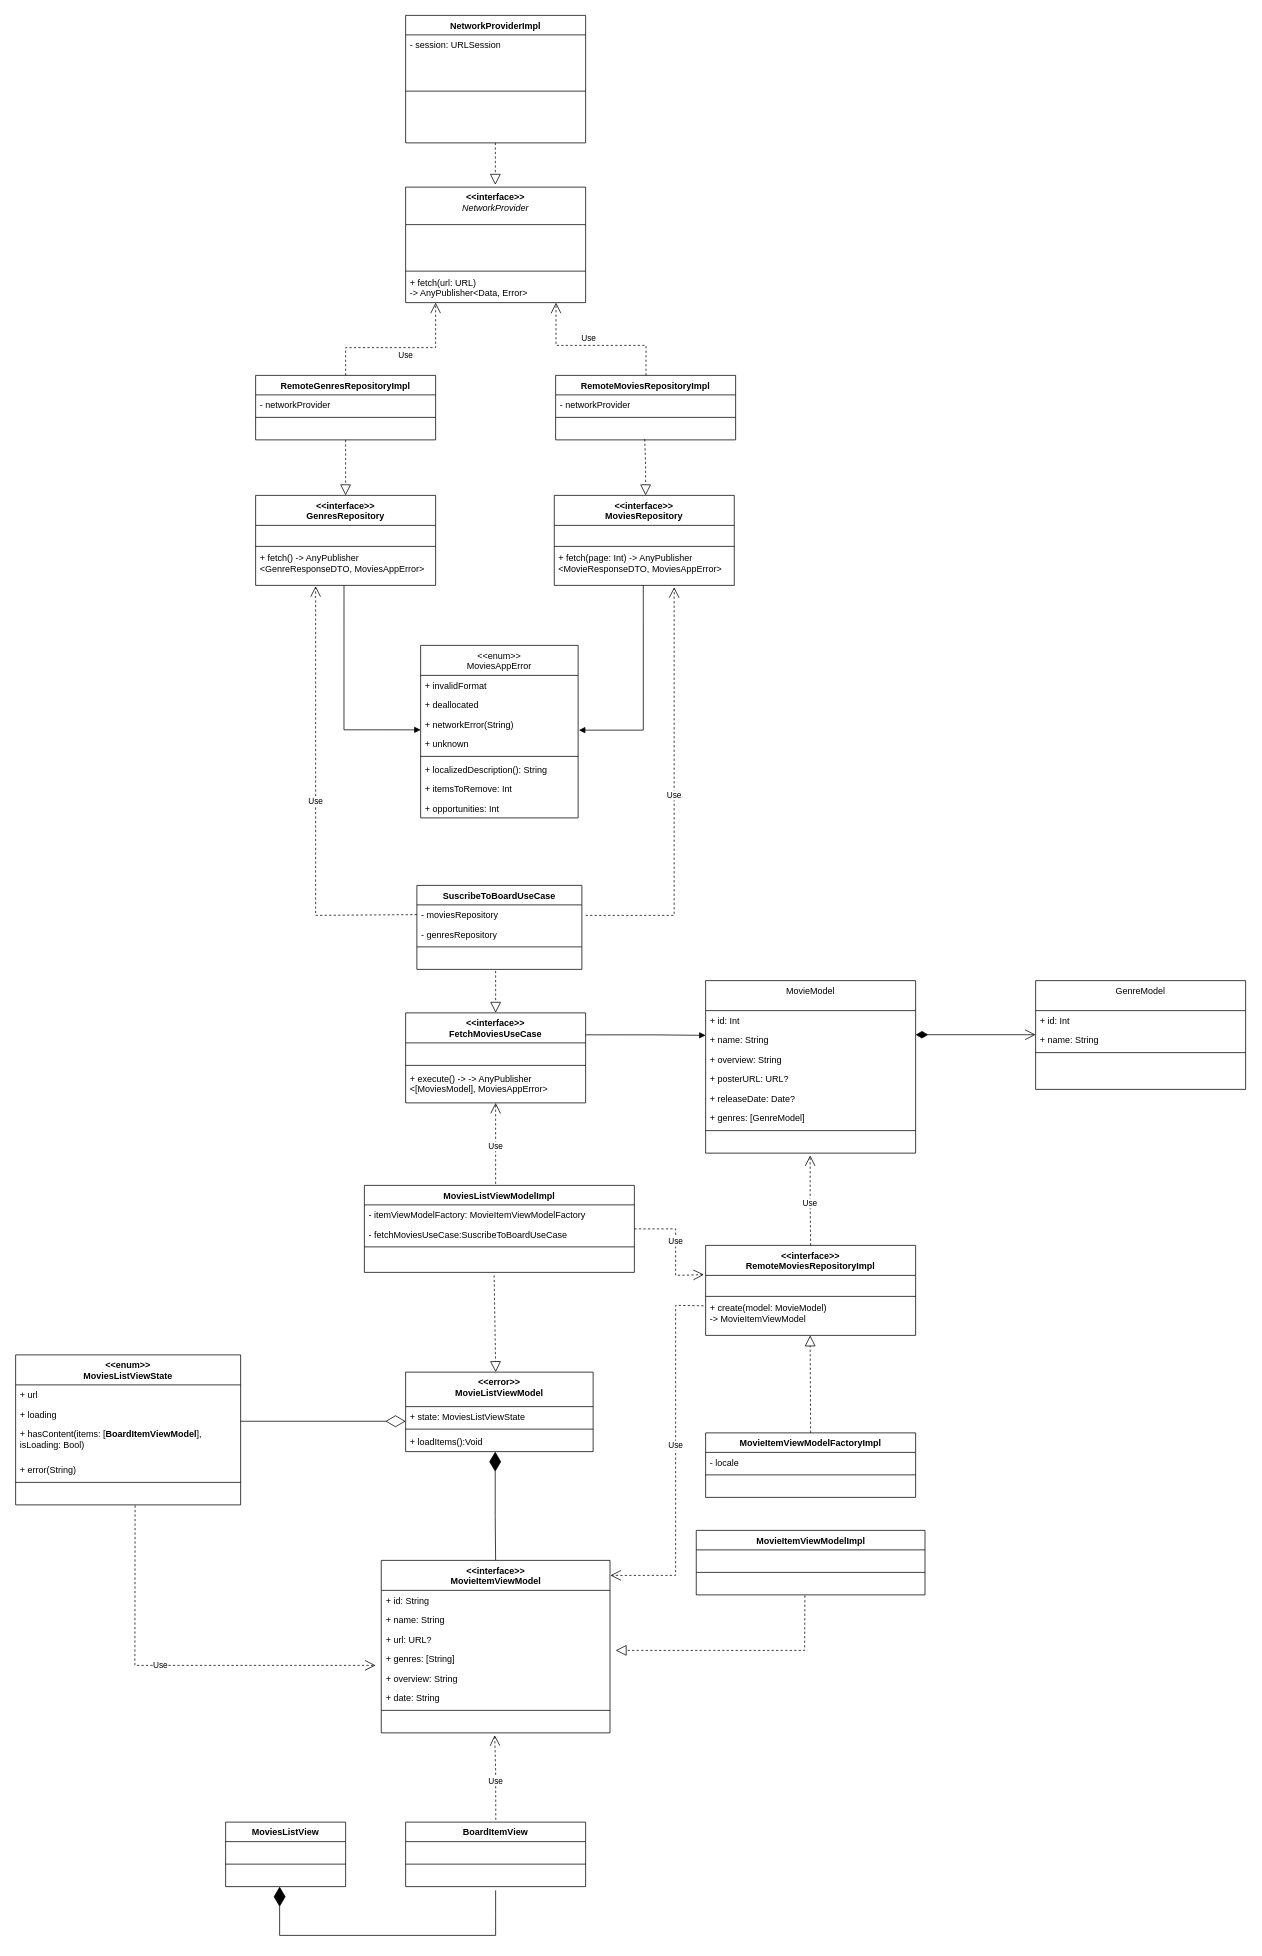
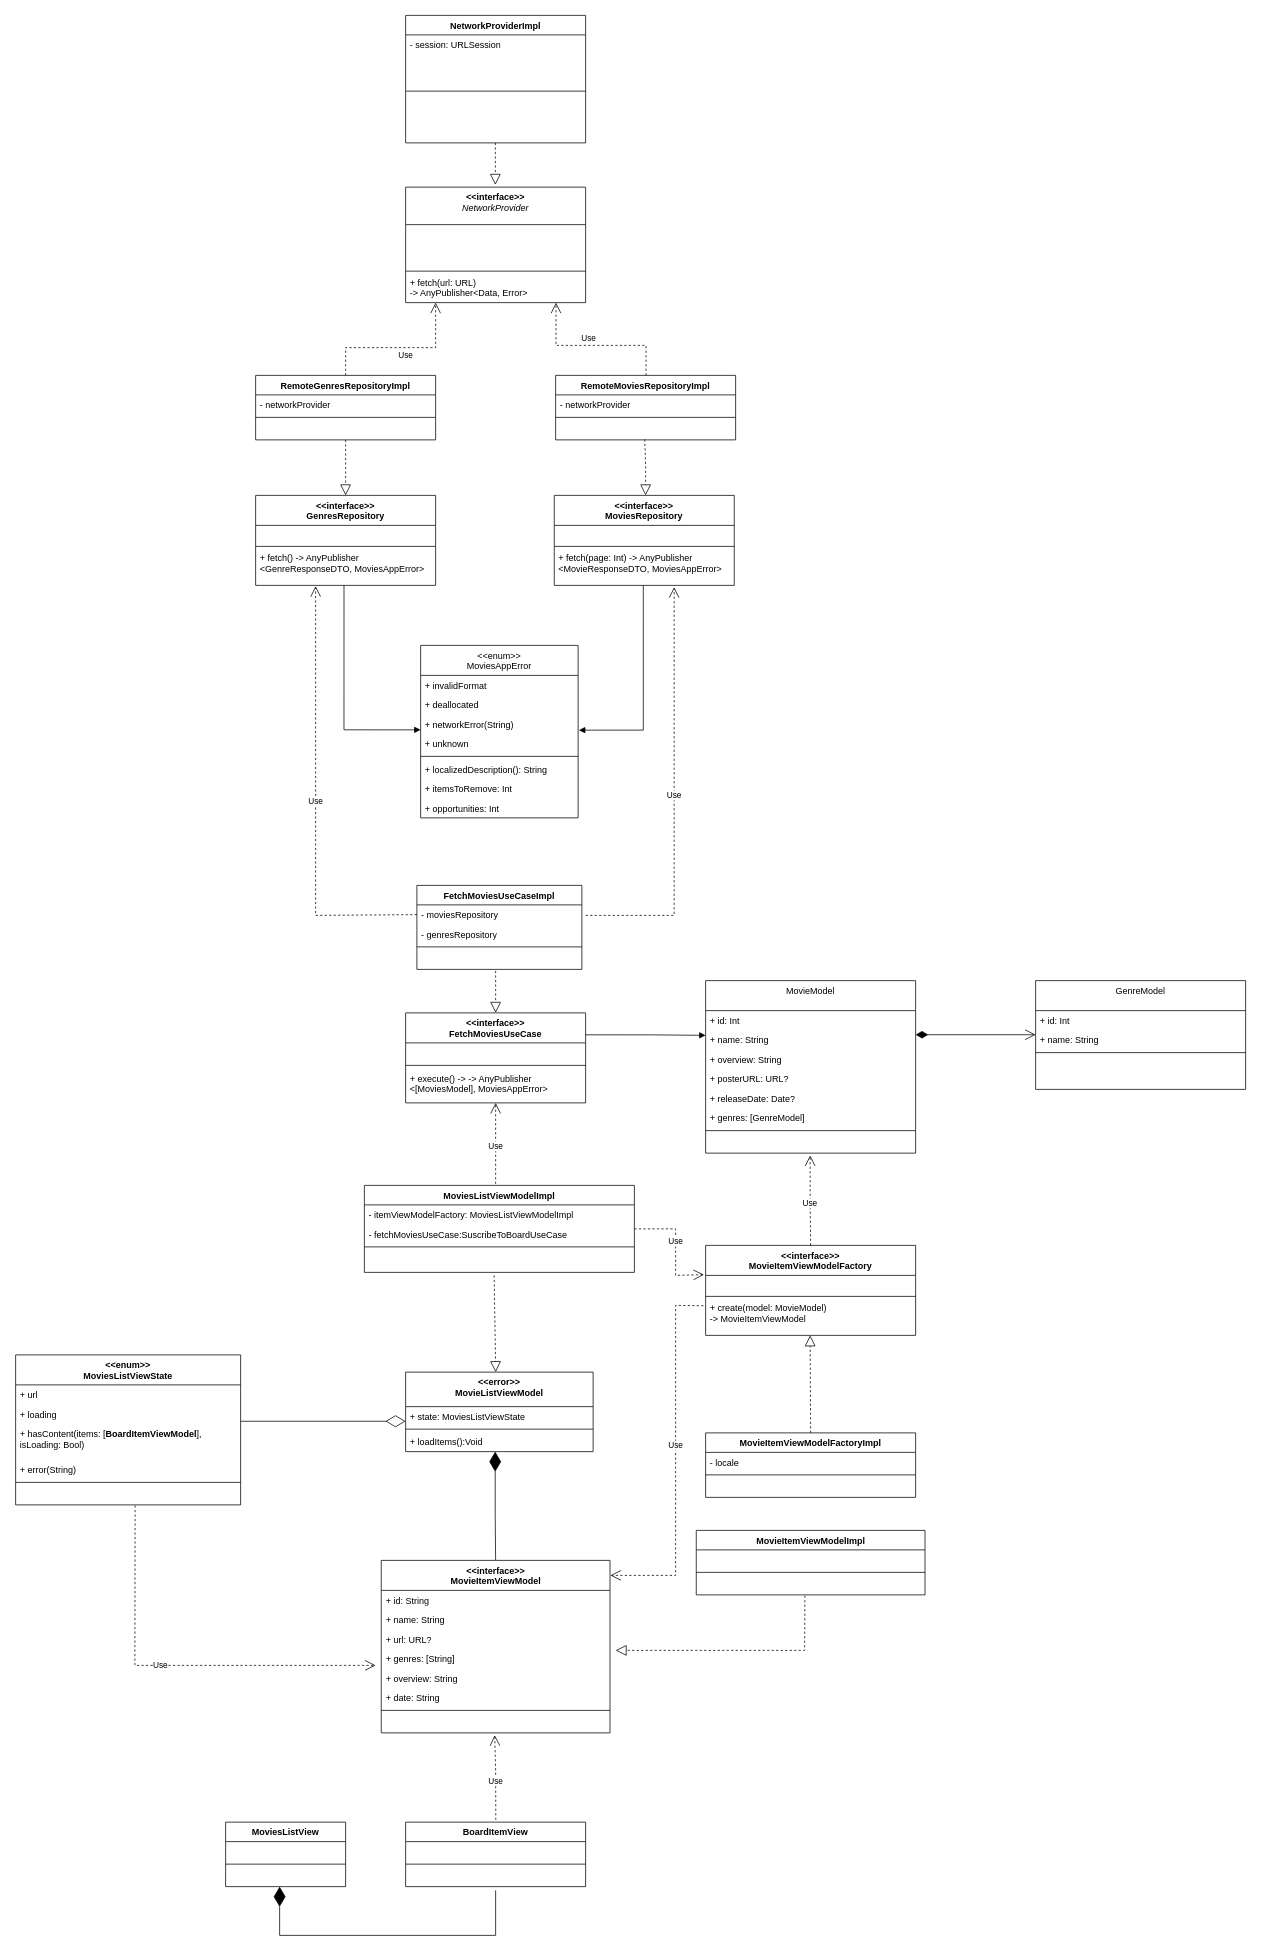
- <mxCell id="46" value="SuscribeToBoardUseCase" style="swimlane;fontStyle=1;align=center;verticalAlign=top;childLayout=stackLayout;horizontal=1;startSize=26;horizontalStack=0;resizeParent=1;resizeParentMax=0;resizeLast=0;collapsible=1;marginBottom=0;whiteSpace=wrap;html=1;" vertex="1" parent="1"><mxGeometry x="555" y="1180" width="220" height="112" as="geometry" /></mxCell>
+ <mxCell id="46" value="FetchMoviesUseCaseImpl" style="swimlane;fontStyle=1;align=center;verticalAlign=top;childLayout=stackLayout;horizontal=1;startSize=26;horizontalStack=0;resizeParent=1;resizeParentMax=0;resizeLast=0;collapsible=1;marginBottom=0;whiteSpace=wrap;html=1;" vertex="1" parent="1"><mxGeometry x="555" y="1180" width="220" height="112" as="geometry" /></mxCell>
- <mxCell id="82" value="- itemViewModelFactory: MovieItemViewModelFactory" style="text;strokeColor=none;fillColor=none;align=left;verticalAlign=top;spacingLeft=4;spacingRight=4;overflow=hidden;rotatable=0;points=[[0,0.5],[1,0.5]];portConstraint=eastwest;whiteSpace=wrap;html=1;" vertex="1" parent="81"><mxGeometry y="26" width="360" height="26" as="geometry" /></mxCell>
+ <mxCell id="82" value="- itemViewModelFactory: MoviesListViewModelImpl" style="text;strokeColor=none;fillColor=none;align=left;verticalAlign=top;spacingLeft=4;spacingRight=4;overflow=hidden;rotatable=0;points=[[0,0.5],[1,0.5]];portConstraint=eastwest;whiteSpace=wrap;html=1;" vertex="1" parent="81"><mxGeometry y="26" width="360" height="26" as="geometry" /></mxCell>
- <mxCell id="113" value="&amp;lt;&amp;lt;interface&amp;gt;&amp;gt;&lt;br&gt;RemoteMoviesRepositoryImpl" style="swimlane;fontStyle=1;align=center;verticalAlign=top;childLayout=stackLayout;horizontal=1;startSize=40;horizontalStack=0;resizeParent=1;resizeParentMax=0;resizeLast=0;collapsible=1;marginBottom=0;whiteSpace=wrap;html=1;" vertex="1" parent="1"><mxGeometry x="940" y="1660" width="280" height="120" as="geometry" /></mxCell>
+ <mxCell id="113" value="&amp;lt;&amp;lt;interface&amp;gt;&amp;gt;&lt;br&gt;MovieItemViewModelFactory" style="swimlane;fontStyle=1;align=center;verticalAlign=top;childLayout=stackLayout;horizontal=1;startSize=40;horizontalStack=0;resizeParent=1;resizeParentMax=0;resizeLast=0;collapsible=1;marginBottom=0;whiteSpace=wrap;html=1;" vertex="1" parent="1"><mxGeometry x="940" y="1660" width="280" height="120" as="geometry" /></mxCell>
